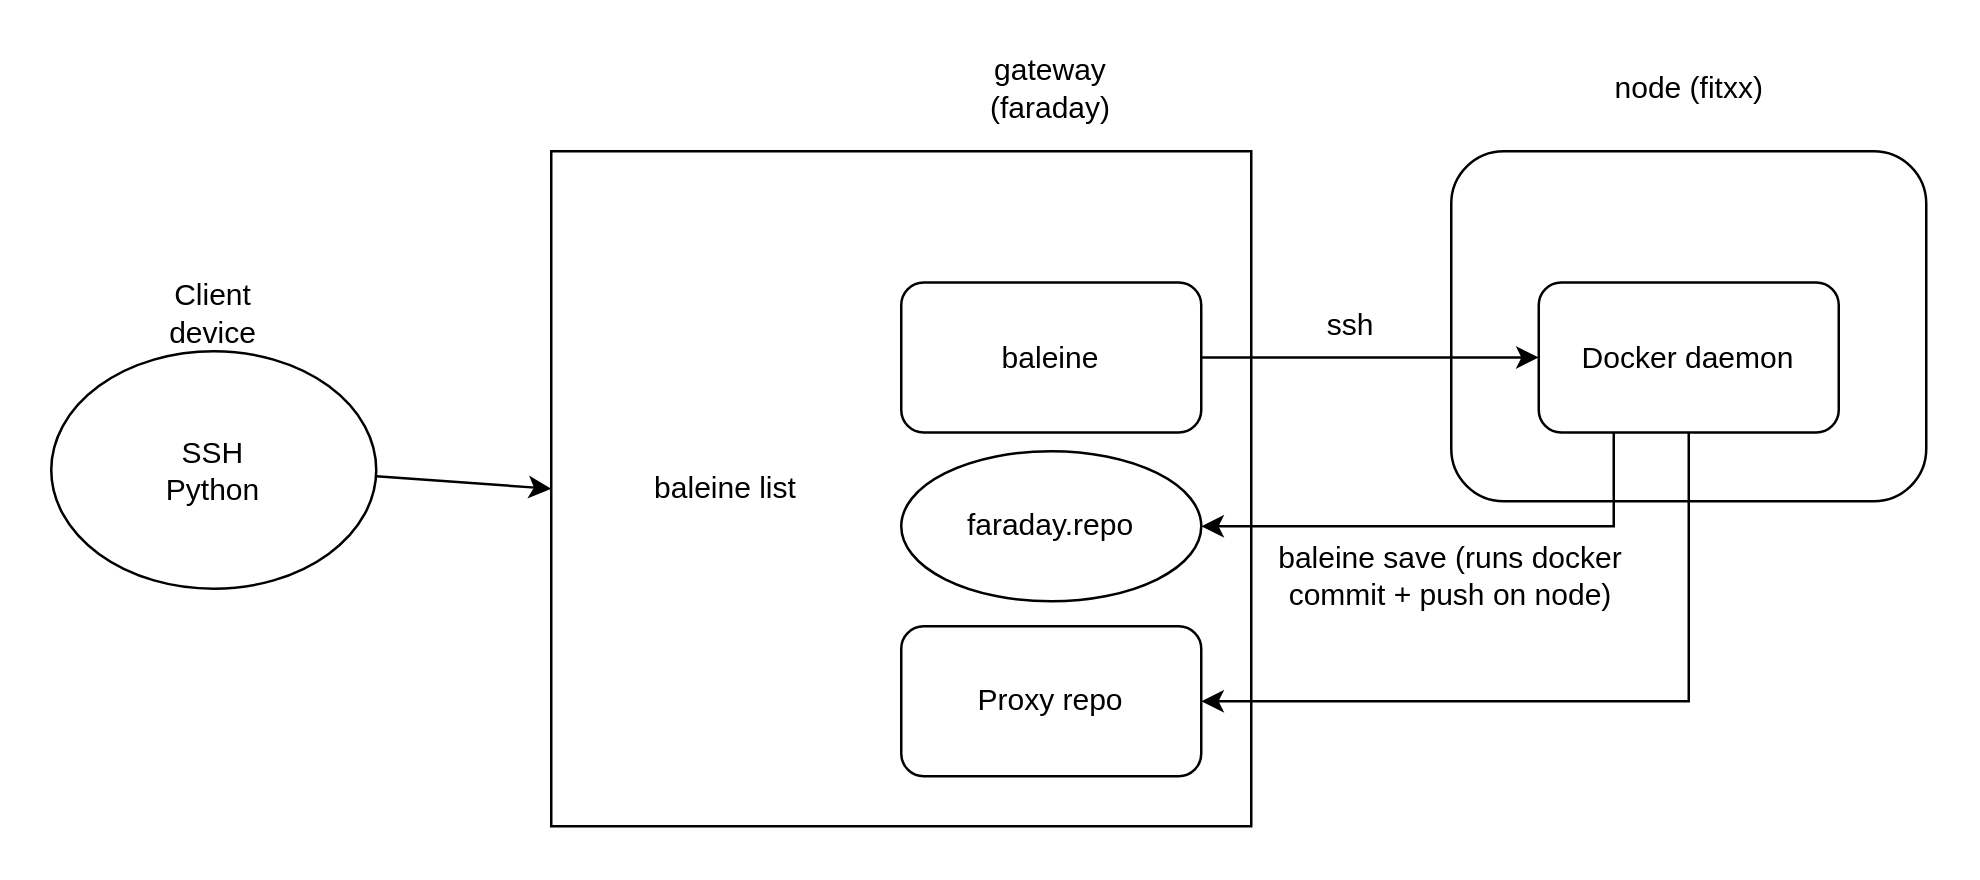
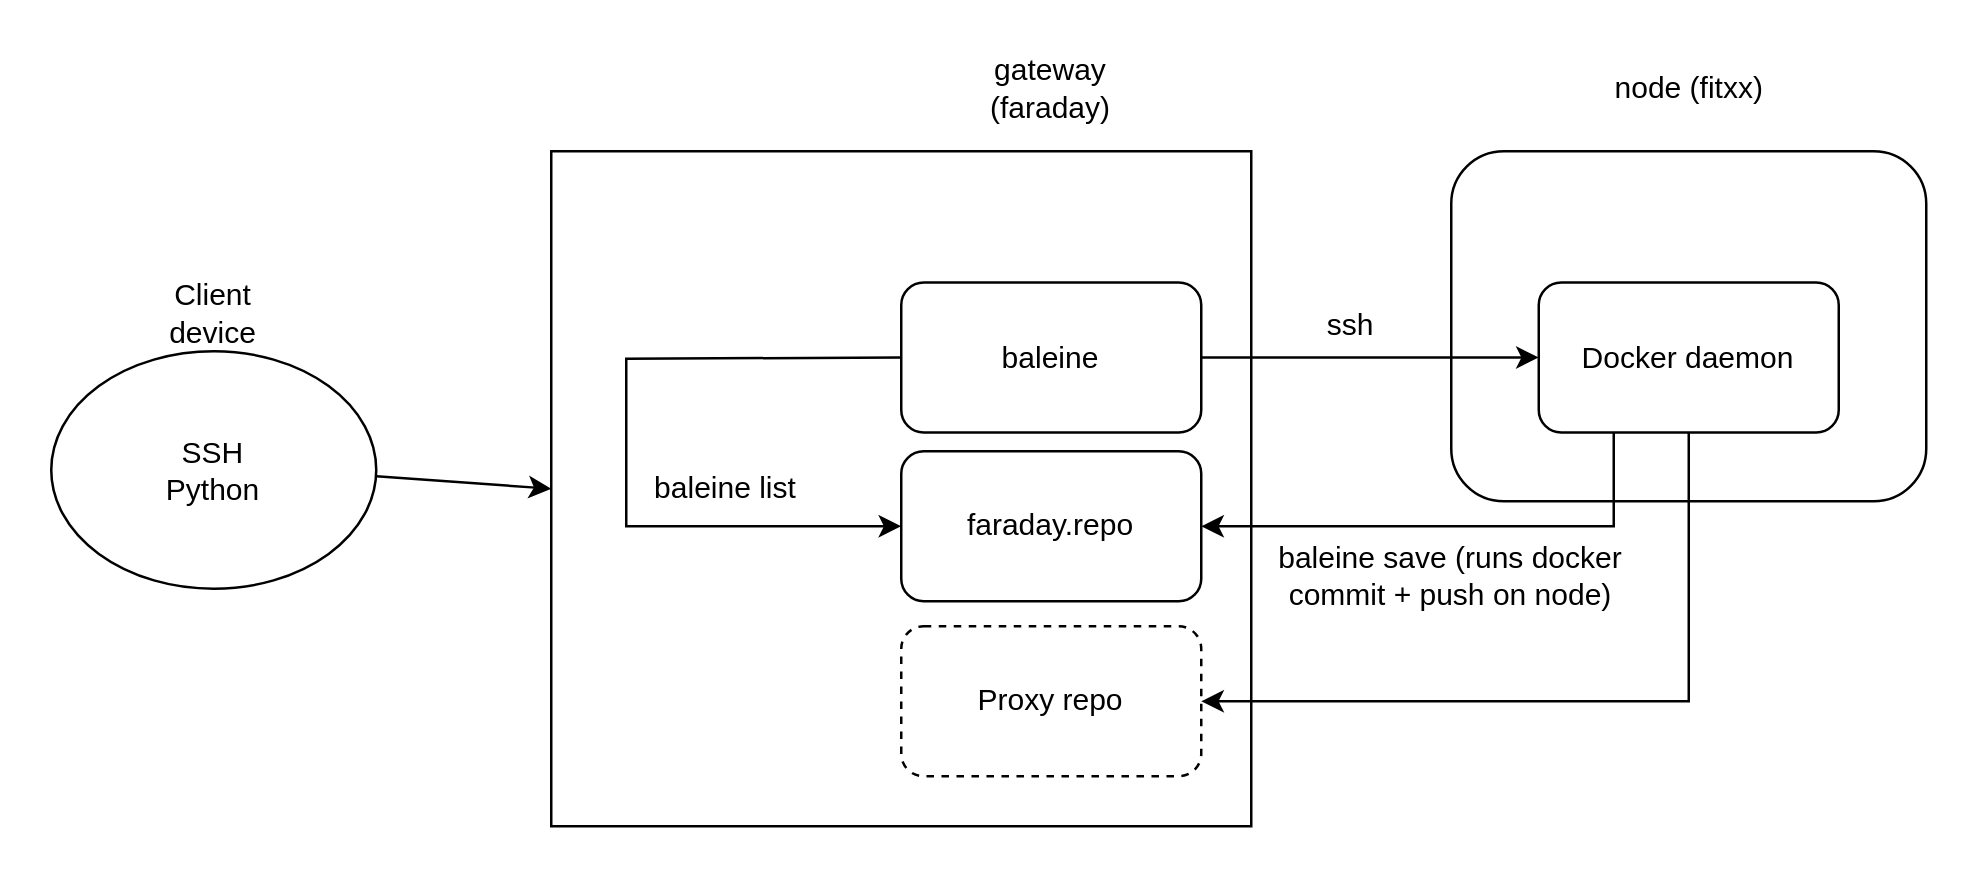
+ <mxCell id="19" value="" style="endArrow=classic;html=1;rounded=0;exitX=0;exitY=0.5;exitDx=0;exitDy=0;entryX=0;entryY=0.5;entryDx=0;entryDy=0;" edge="1" parent="1" source="9" target="8"><mxGeometry width="50" height="50" relative="1" as="geometry"><mxPoint x="410" y="170" as="sourcePoint" /><mxPoint x="460" y="120" as="targetPoint" /><Array as="points"><mxPoint x="250" y="143" /><mxPoint x="250" y="210" /></Array></mxGeometry></mxCell>
- <mxCell id="8" value="faraday.repo" style="ellipse;whiteSpace=wrap;html=1;" vertex="1" parent="1"><mxGeometry x="360" y="180" width="120" height="60" as="geometry" /></mxCell>
+ <mxCell id="8" value="faraday.repo" style="rounded=1;whiteSpace=wrap;html=1;" vertex="1" parent="1"><mxGeometry x="360" y="180" width="120" height="60" as="geometry" /></mxCell>
- <mxCell id="7" value="Proxy repo" style="rounded=1;whiteSpace=wrap;html=1;" vertex="1" parent="1"><mxGeometry x="360" y="250" width="120" height="60" as="geometry" /></mxCell>
+ <mxCell id="7" value="Proxy repo" style="rounded=1;whiteSpace=wrap;html=1;dashed=1;" vertex="1" parent="1"><mxGeometry x="360" y="250" width="120" height="60" as="geometry" /></mxCell>
